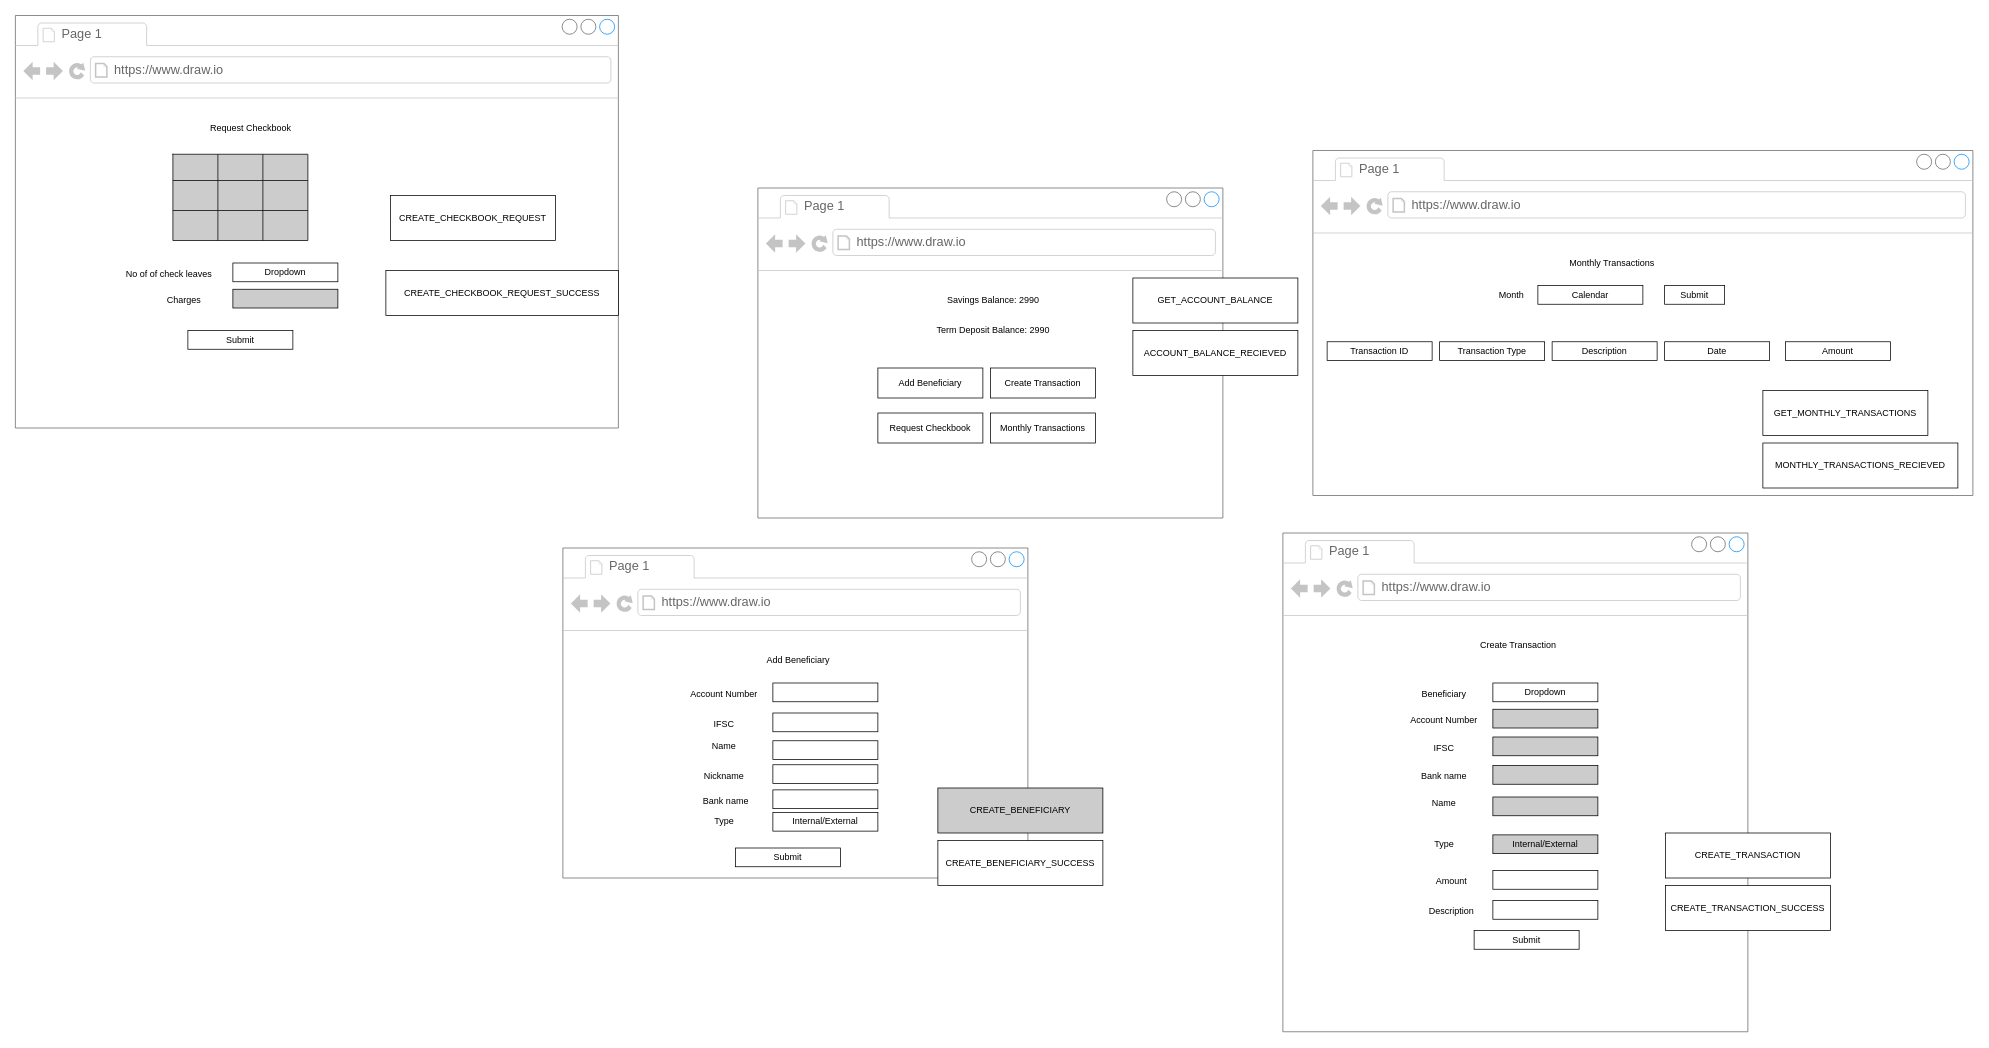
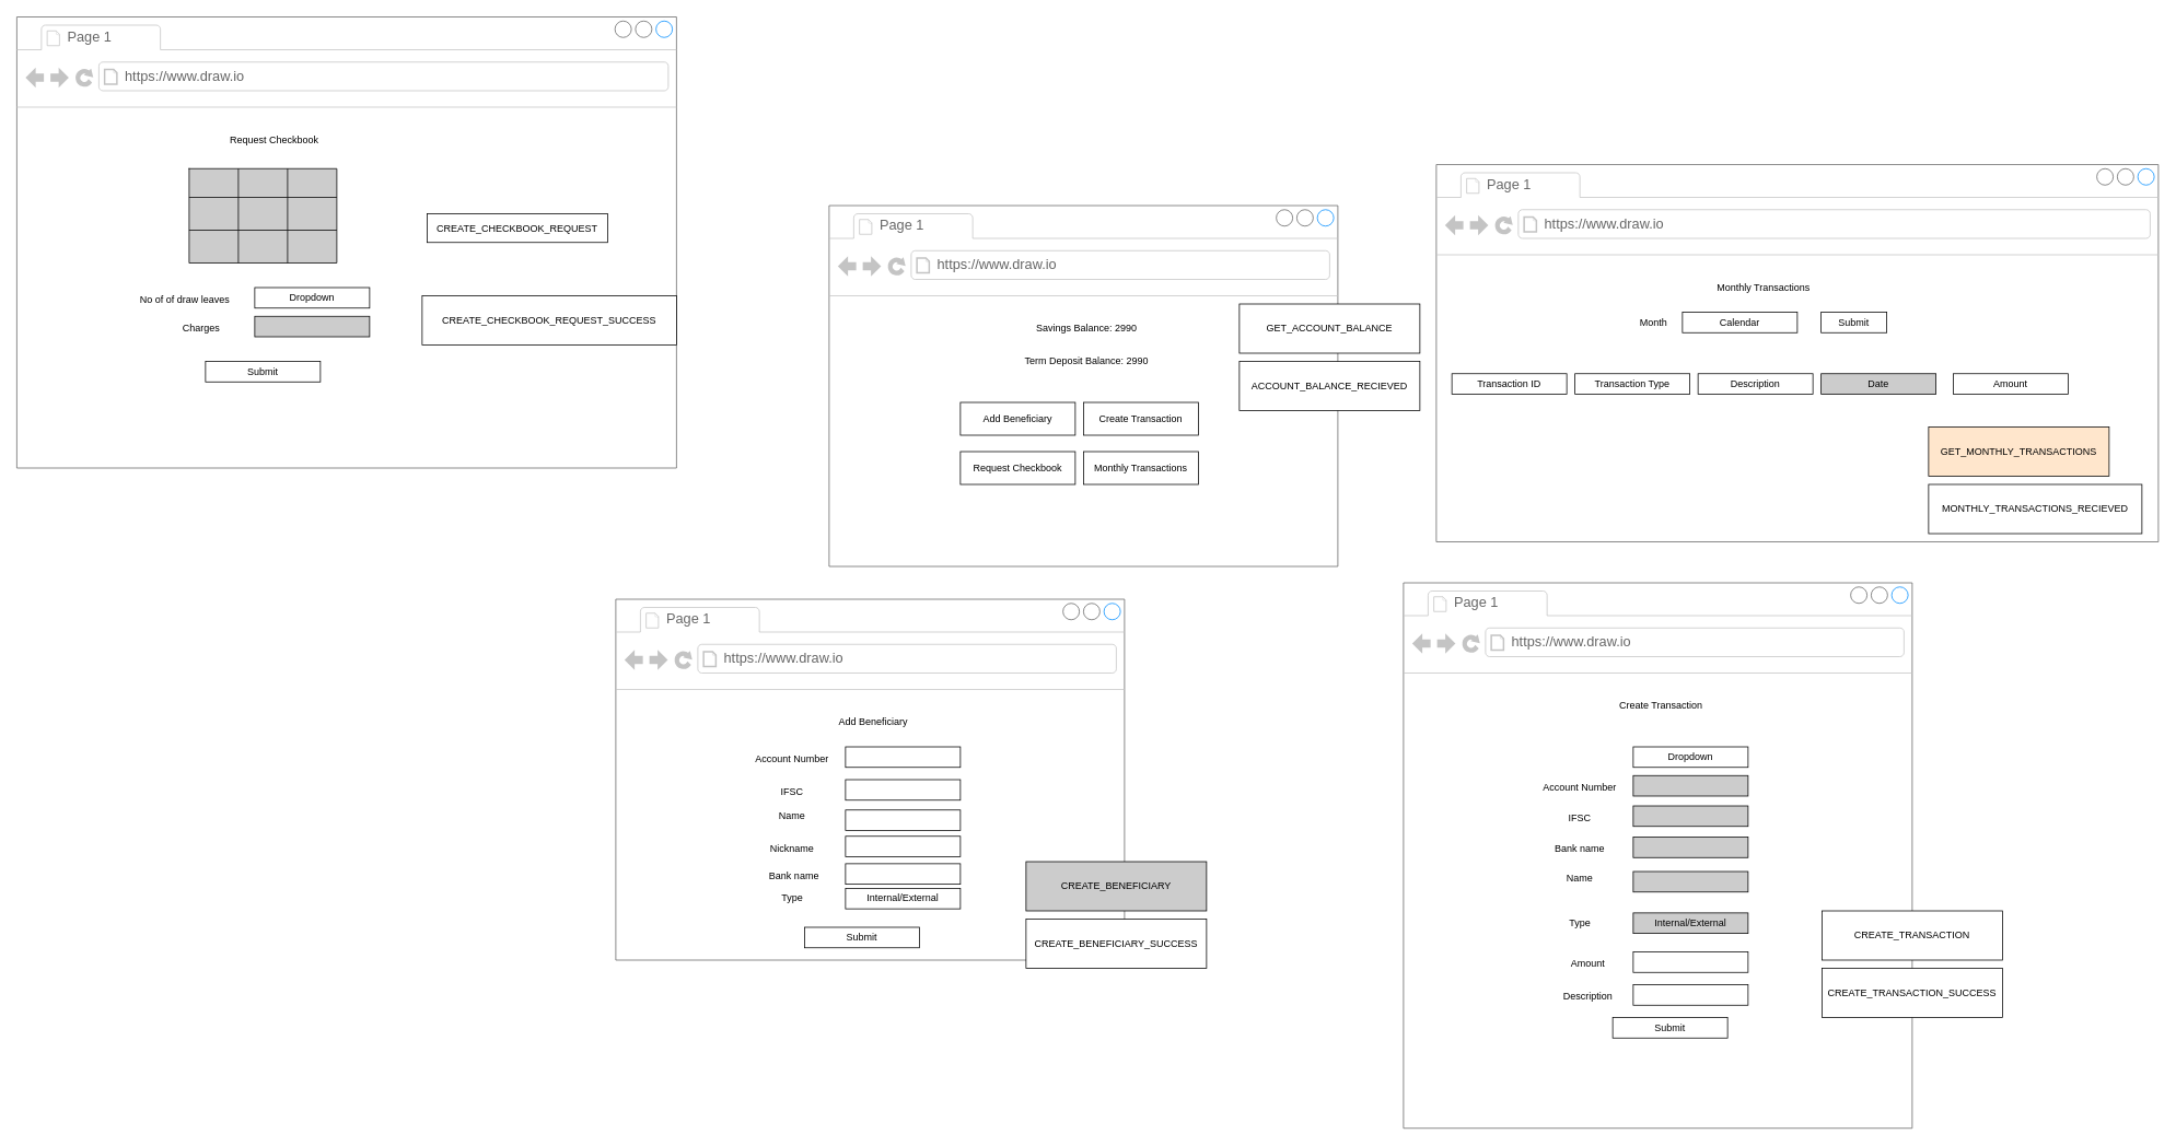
- <mxCell id="75" value="CREATE_CHECKBOOK_REQUEST" style="rounded=0;whiteSpace=wrap;html=1;strokeWidth=1;" vertex="1" parent="53"><mxGeometry x="500" y="240" width="220" height="60" as="geometry" /></mxCell>
+ <mxCell id="75" value="CREATE_CHECKBOOK_REQUEST" style="rounded=0;whiteSpace=wrap;html=1;strokeWidth=1;" vertex="1" parent="53"><mxGeometry x="500" y="240" width="220" height="35" as="geometry" /></mxCell>
- <mxCell id="58" value="No of of check leaves" style="text;html=1;strokeColor=none;fillColor=none;align=center;verticalAlign=middle;whiteSpace=wrap;rounded=0;" vertex="1" parent="53"><mxGeometry x="130" y="330" width="150" height="30" as="geometry" /></mxCell>
+ <mxCell id="58" value="No of of draw leaves" style="text;html=1;strokeColor=none;fillColor=none;align=center;verticalAlign=middle;whiteSpace=wrap;rounded=0;" vertex="1" parent="53"><mxGeometry x="130" y="330" width="150" height="30" as="geometry" /></mxCell>
- <mxCell id="87" value="Date" style="rounded=0;whiteSpace=wrap;html=1;" vertex="1" parent="77"><mxGeometry x="469" y="255" width="140" height="25" as="geometry" /></mxCell>
+ <mxCell id="87" value="Date" style="rounded=0;whiteSpace=wrap;html=1;fillColor=#cccccc;" vertex="1" parent="77"><mxGeometry x="469" y="255" width="140" height="25" as="geometry" /></mxCell>
- <mxCell id="89" value="GET_MONTHLY_TRANSACTIONS" style="rounded=0;whiteSpace=wrap;html=1;strokeWidth=1;" vertex="1" parent="77"><mxGeometry x="600" y="320" width="220" height="60" as="geometry" /></mxCell>
+ <mxCell id="89" value="GET_MONTHLY_TRANSACTIONS" style="rounded=0;whiteSpace=wrap;html=1;strokeWidth=1;fillColor=#ffe6cc;" vertex="1" parent="77"><mxGeometry x="600" y="320" width="220" height="60" as="geometry" /></mxCell>
- <mxCell id="35" value="Beneficiary" style="text;html=1;strokeColor=none;fillColor=none;align=center;verticalAlign=middle;whiteSpace=wrap;rounded=0;" vertex="1" parent="30"><mxGeometry x="160" y="200" width="110" height="30" as="geometry" /></mxCell>
